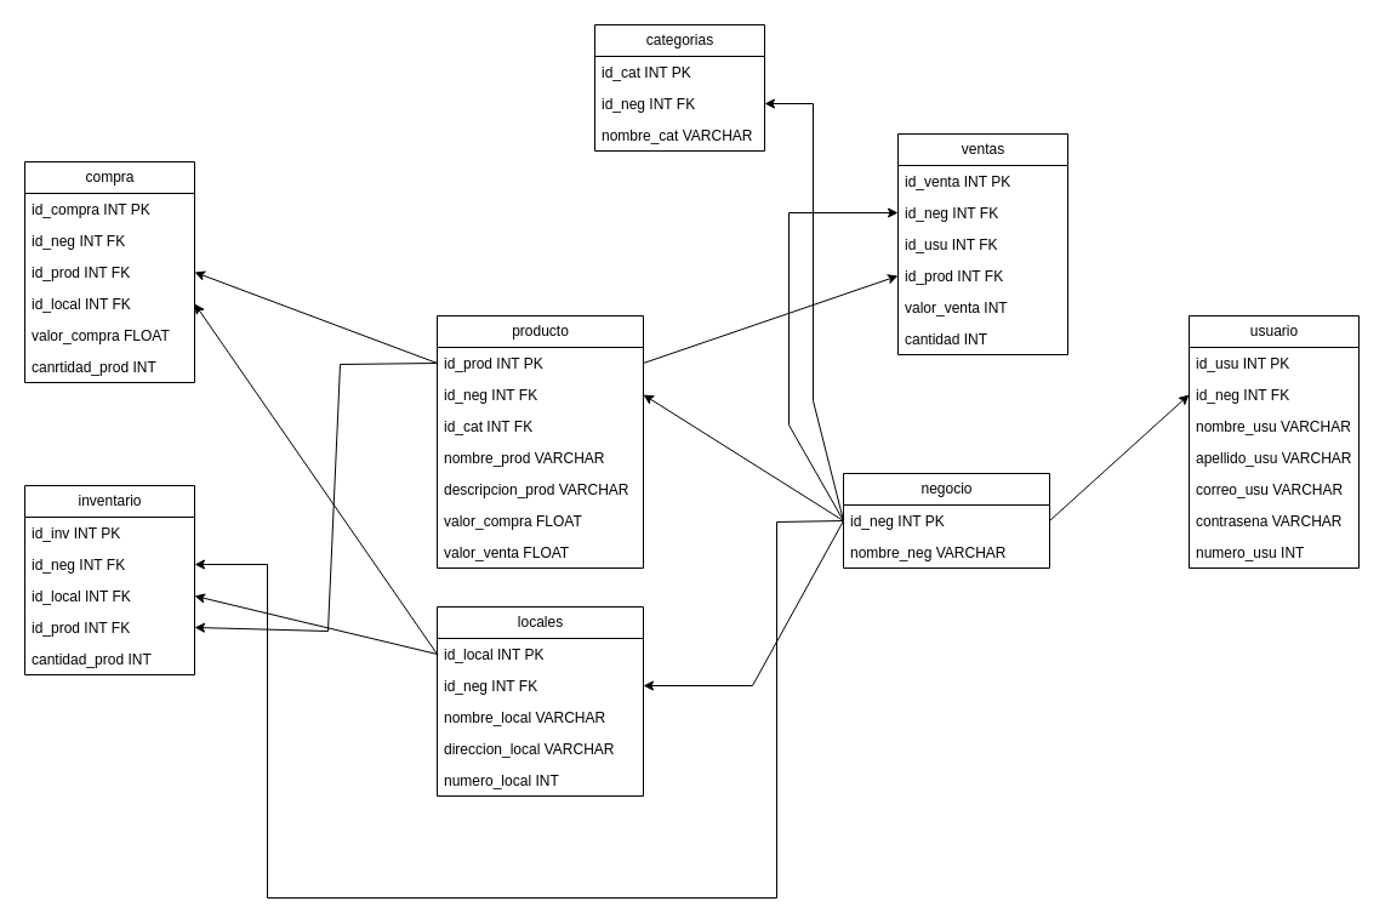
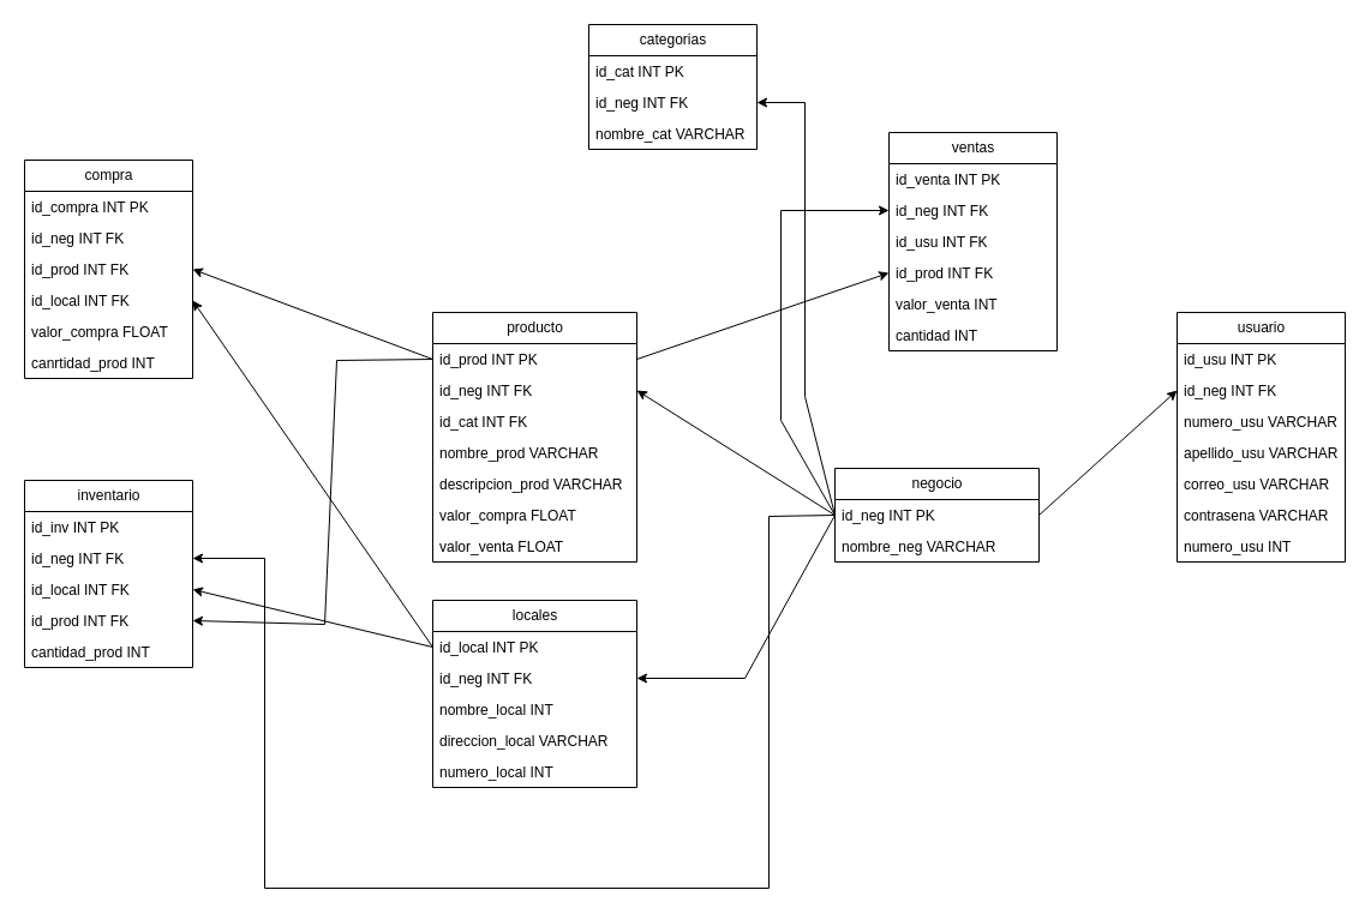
- <mxCell id="8" value="nombre_usu VARCHAR" style="text;strokeColor=none;fillColor=none;align=left;verticalAlign=top;spacingLeft=4;spacingRight=4;overflow=hidden;rotatable=0;points=[[0,0.5],[1,0.5]];portConstraint=eastwest;whiteSpace=wrap;html=1;" parent="5" vertex="1"><mxGeometry y="78" width="140" height="26" as="geometry" /></mxCell>
+ <mxCell id="8" value="numero_usu VARCHAR" style="text;strokeColor=none;fillColor=none;align=left;verticalAlign=top;spacingLeft=4;spacingRight=4;overflow=hidden;rotatable=0;points=[[0,0.5],[1,0.5]];portConstraint=eastwest;whiteSpace=wrap;html=1;" parent="5" vertex="1"><mxGeometry y="78" width="140" height="26" as="geometry" /></mxCell>
- <mxCell id="48" value="nombre_local VARCHAR" style="text;strokeColor=none;fillColor=none;align=left;verticalAlign=top;spacingLeft=4;spacingRight=4;overflow=hidden;rotatable=0;points=[[0,0.5],[1,0.5]];portConstraint=eastwest;whiteSpace=wrap;html=1;" parent="45" vertex="1"><mxGeometry y="78" width="170" height="26" as="geometry" /></mxCell>
+ <mxCell id="48" value="nombre_local INT" style="text;strokeColor=none;fillColor=none;align=left;verticalAlign=top;spacingLeft=4;spacingRight=4;overflow=hidden;rotatable=0;points=[[0,0.5],[1,0.5]];portConstraint=eastwest;whiteSpace=wrap;html=1;" parent="45" vertex="1"><mxGeometry y="78" width="170" height="26" as="geometry" /></mxCell>
